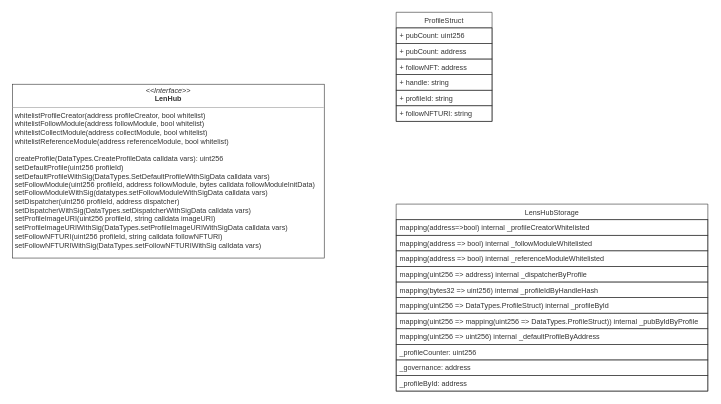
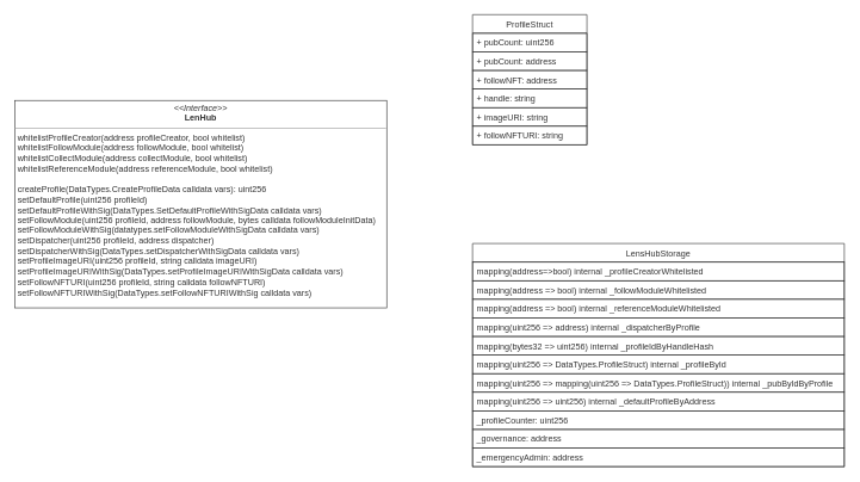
- <mxCell id="7" value="+ profileId: string" style="text;strokeColor=#333333;fillColor=none;align=left;verticalAlign=top;spacingLeft=4;spacingRight=4;overflow=hidden;rotatable=0;points=[[0,0.5],[1,0.5]];portConstraint=eastwest;fontColor=#333333;" parent="2" vertex="1"><mxGeometry y="130" width="160" height="26" as="geometry" /></mxCell>
+ <mxCell id="7" value="+ imageURI: string" style="text;strokeColor=#333333;fillColor=none;align=left;verticalAlign=top;spacingLeft=4;spacingRight=4;overflow=hidden;rotatable=0;points=[[0,0.5],[1,0.5]];portConstraint=eastwest;fontColor=#333333;" parent="2" vertex="1"><mxGeometry y="130" width="160" height="26" as="geometry" /></mxCell>
- <mxCell id="20" value="_profileById: address" style="text;strokeColor=#333333;fillColor=none;align=left;verticalAlign=top;spacingLeft=4;spacingRight=4;overflow=hidden;rotatable=0;points=[[0,0.5],[1,0.5]];portConstraint=eastwest;fontColor=#333333;" parent="9" vertex="1"><mxGeometry y="286" width="520" height="26" as="geometry" /></mxCell>
+ <mxCell id="20" value="_emergencyAdmin: address" style="text;strokeColor=#333333;fillColor=none;align=left;verticalAlign=top;spacingLeft=4;spacingRight=4;overflow=hidden;rotatable=0;points=[[0,0.5],[1,0.5]];portConstraint=eastwest;fontColor=#333333;" parent="9" vertex="1"><mxGeometry y="286" width="520" height="26" as="geometry" /></mxCell>
